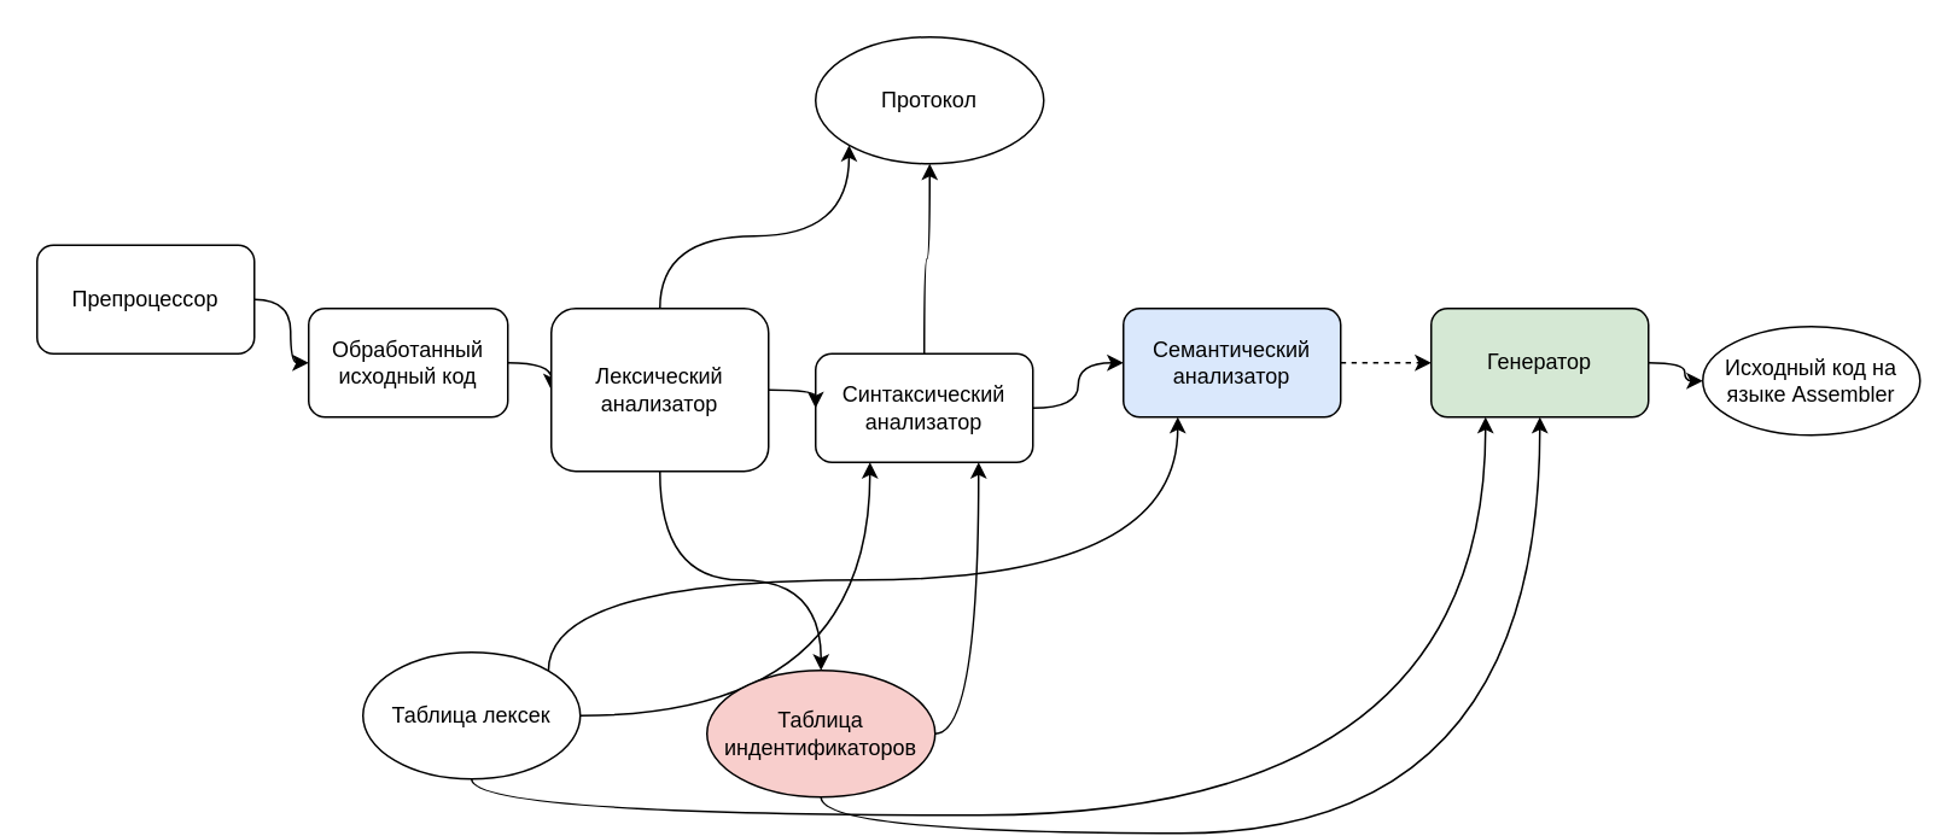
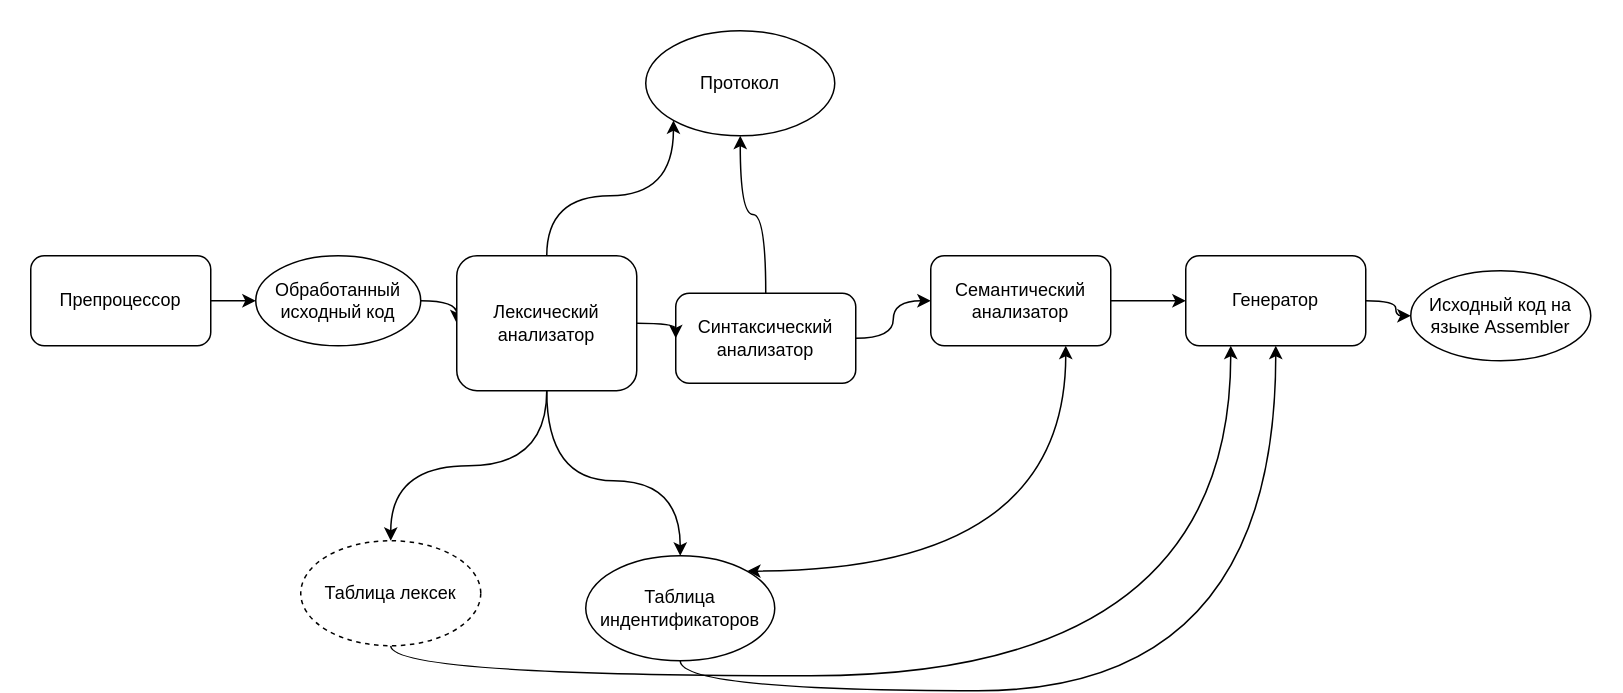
- <mxCell id="28" value="Протокол" style="ellipse;whiteSpace=wrap;html=1;" vertex="1" parent="1"><mxGeometry x="450" y="20" width="126" height="70" as="geometry" /></mxCell>
+ <mxCell id="28" value="Протокол" style="ellipse;whiteSpace=wrap;html=1;" vertex="1" parent="1"><mxGeometry x="430" y="20" width="126" height="70" as="geometry" /></mxCell>
- <mxCell id="3" value="Препроцессор" style="rounded=1;whiteSpace=wrap;html=1;" parent="1" vertex="1"><mxGeometry x="20" y="135" width="120" height="60" as="geometry" /></mxCell>
+ <mxCell id="3" value="Препроцессор" style="rounded=1;whiteSpace=wrap;html=1;" parent="1" vertex="1"><mxGeometry x="20" y="170" width="120" height="60" as="geometry" /></mxCell>
- <mxCell id="5" value="Обработанный исходный код" style="whiteSpace=wrap;html=1;rounded=1;" parent="1" vertex="1"><mxGeometry x="170" y="170" width="110" height="60" as="geometry" /></mxCell>
+ <mxCell id="5" value="Обработанный исходный код" style="ellipse;whiteSpace=wrap;html=1;" parent="1" vertex="1"><mxGeometry x="170" y="170" width="110" height="60" as="geometry" /></mxCell>
- <mxCell id="16" value="Семантический анализатор" style="rounded=1;whiteSpace=wrap;html=1;fillColor=#dae8fc;" parent="1" vertex="1"><mxGeometry x="620" y="170" width="120" height="60" as="geometry" /></mxCell>
+ <mxCell id="16" value="Семантический анализатор" style="rounded=1;whiteSpace=wrap;html=1;" parent="1" vertex="1"><mxGeometry x="620" y="170" width="120" height="60" as="geometry" /></mxCell>
- <mxCell id="15" style="edgeStyle=orthogonalEdgeStyle;curved=1;orthogonalLoop=1;jettySize=auto;html=1;exitX=1;exitY=0.5;exitDx=0;exitDy=0;entryX=0;entryY=0.5;entryDx=0;entryDy=0;startArrow=none;startFill=0;dashed=1;" parent="1" source="16" target="26" edge="1"><mxGeometry relative="1" as="geometry" /></mxCell>
+ <mxCell id="15" style="edgeStyle=orthogonalEdgeStyle;curved=1;orthogonalLoop=1;jettySize=auto;html=1;exitX=1;exitY=0.5;exitDx=0;exitDy=0;entryX=0;entryY=0.5;entryDx=0;entryDy=0;startArrow=none;startFill=0;" parent="1" source="16" target="26" edge="1"><mxGeometry relative="1" as="geometry" /></mxCell>
- <mxCell id="26" value="Генератор" style="rounded=1;whiteSpace=wrap;html=1;fillColor=#d5e8d4;" parent="1" vertex="1"><mxGeometry x="790" y="170" width="120" height="60" as="geometry" /></mxCell>
+ <mxCell id="26" value="Генератор" style="rounded=1;whiteSpace=wrap;html=1;" parent="1" vertex="1"><mxGeometry x="790" y="170" width="120" height="60" as="geometry" /></mxCell>
- <mxCell id="18" style="edgeStyle=orthogonalEdgeStyle;curved=1;orthogonalLoop=1;jettySize=auto;html=1;exitX=1;exitY=0.5;exitDx=0;exitDy=0;entryX=0.25;entryY=1;entryDx=0;entryDy=0;startArrow=none;startFill=0;" parent="1" source="20" target="8" edge="1"><mxGeometry relative="1" as="geometry" /></mxCell>
+ <mxCell id="9" style="edgeStyle=orthogonalEdgeStyle;orthogonalLoop=1;jettySize=auto;html=1;entryX=0.5;entryY=0;entryDx=0;entryDy=0;curved=1;startArrow=none;startFill=0;" parent="1" source="14" target="20" edge="1"><mxGeometry relative="1" as="geometry" /></mxCell>
- <mxCell id="19" style="edgeStyle=orthogonalEdgeStyle;curved=1;orthogonalLoop=1;jettySize=auto;html=1;exitX=1;exitY=0;exitDx=0;exitDy=0;entryX=0.25;entryY=1;entryDx=0;entryDy=0;startArrow=none;startFill=0;" parent="1" source="20" target="16" edge="1"><mxGeometry relative="1" as="geometry"><Array as="points"><mxPoint x="302" y="320" /><mxPoint x="650" y="320" /></Array></mxGeometry></mxCell>
- <mxCell id="22" style="edgeStyle=orthogonalEdgeStyle;curved=1;orthogonalLoop=1;jettySize=auto;html=1;exitX=1;exitY=0.5;exitDx=0;exitDy=0;entryX=0.75;entryY=1;entryDx=0;entryDy=0;startArrow=none;startFill=0;" parent="1" source="24" target="8" edge="1"><mxGeometry relative="1" as="geometry" /></mxCell>
+ <mxCell id="23" style="edgeStyle=orthogonalEdgeStyle;curved=1;orthogonalLoop=1;jettySize=auto;html=1;exitX=1;exitY=0;exitDx=0;exitDy=0;entryX=0.75;entryY=1;entryDx=0;entryDy=0;startArrow=classic;startFill=1;" parent="1" source="24" target="16" edge="1"><mxGeometry relative="1" as="geometry" /></mxCell>
- <mxCell id="20" value="Таблица лексек" style="ellipse;whiteSpace=wrap;html=1;" parent="1" vertex="1"><mxGeometry x="200" y="360" width="120" height="70" as="geometry" /></mxCell>
+ <mxCell id="20" value="Таблица лексек" style="ellipse;whiteSpace=wrap;html=1;dashed=1;" parent="1" vertex="1"><mxGeometry x="200" y="360" width="120" height="70" as="geometry" /></mxCell>
- <mxCell id="24" value="Таблица индентификаторов" style="ellipse;whiteSpace=wrap;html=1;fillColor=#f8cecc;" parent="1" vertex="1"><mxGeometry x="390" y="370" width="126" height="70" as="geometry" /></mxCell>
+ <mxCell id="24" value="Таблица индентификаторов" style="ellipse;whiteSpace=wrap;html=1;" parent="1" vertex="1"><mxGeometry x="390" y="370" width="126" height="70" as="geometry" /></mxCell>
